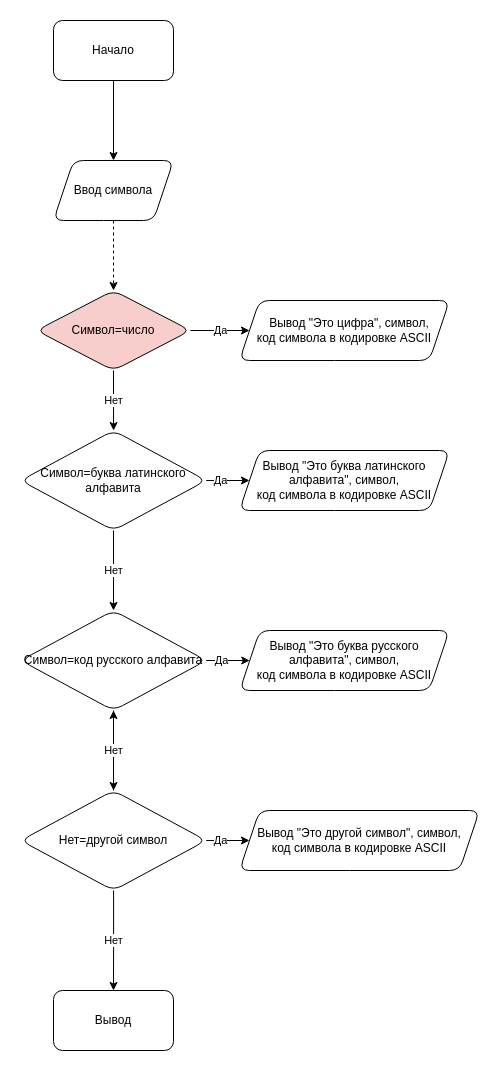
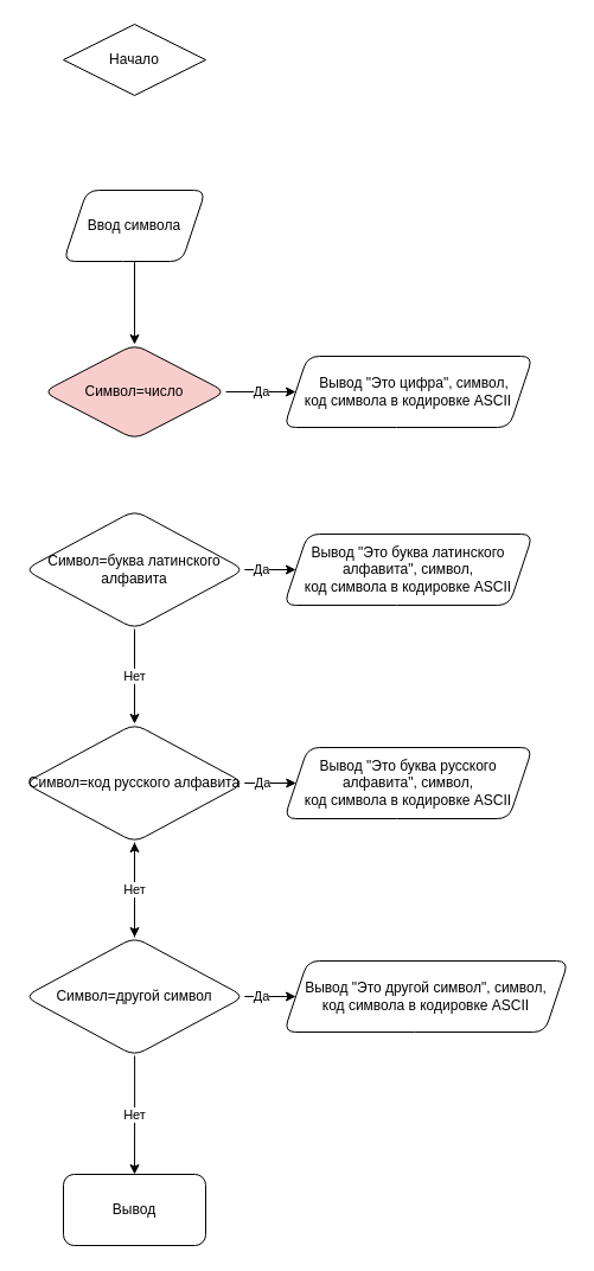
- <mxCell id="3" value="Начало" style="rounded=1;whiteSpace=wrap;html=1;" parent="1" vertex="1"><mxGeometry x="53" y="20" width="120" height="60" as="geometry" /></mxCell>
+ <mxCell id="3" value="Начало" style="rhombus;whiteSpace=wrap;html=1;" parent="1" vertex="1"><mxGeometry x="53" y="20" width="120" height="60" as="geometry" /></mxCell>
- <mxCell id="2" value="" style="edgeStyle=orthogonalEdgeStyle;rounded=0;orthogonalLoop=1;jettySize=auto;html=1;" parent="1" source="3" target="5" edge="1"><mxGeometry relative="1" as="geometry" /></mxCell>
- <mxCell id="4" value="" style="edgeStyle=orthogonalEdgeStyle;rounded=0;orthogonalLoop=1;jettySize=auto;html=1;dashed=1;" parent="1" source="5" target="8" edge="1"><mxGeometry relative="1" as="geometry" /></mxCell>
+ <mxCell id="4" value="" style="edgeStyle=orthogonalEdgeStyle;rounded=0;orthogonalLoop=1;jettySize=auto;html=1;" parent="1" source="5" target="8" edge="1"><mxGeometry relative="1" as="geometry" /></mxCell>
- <mxCell id="7" value="Нет" style="edgeStyle=orthogonalEdgeStyle;rounded=0;orthogonalLoop=1;jettySize=auto;html=1;" parent="1" source="8" target="12" edge="1"><mxGeometry relative="1" as="geometry" /></mxCell>
- <mxCell id="21" value="Нет=другой символ" style="rhombus;whiteSpace=wrap;html=1;rounded=1;" parent="1" vertex="1"><mxGeometry x="20.25" y="790" width="185.5" height="100" as="geometry" /></mxCell>
+ <mxCell id="21" value="Символ=другой символ" style="rhombus;whiteSpace=wrap;html=1;rounded=1;" parent="1" vertex="1"><mxGeometry x="20.25" y="790" width="185.5" height="100" as="geometry" /></mxCell>
